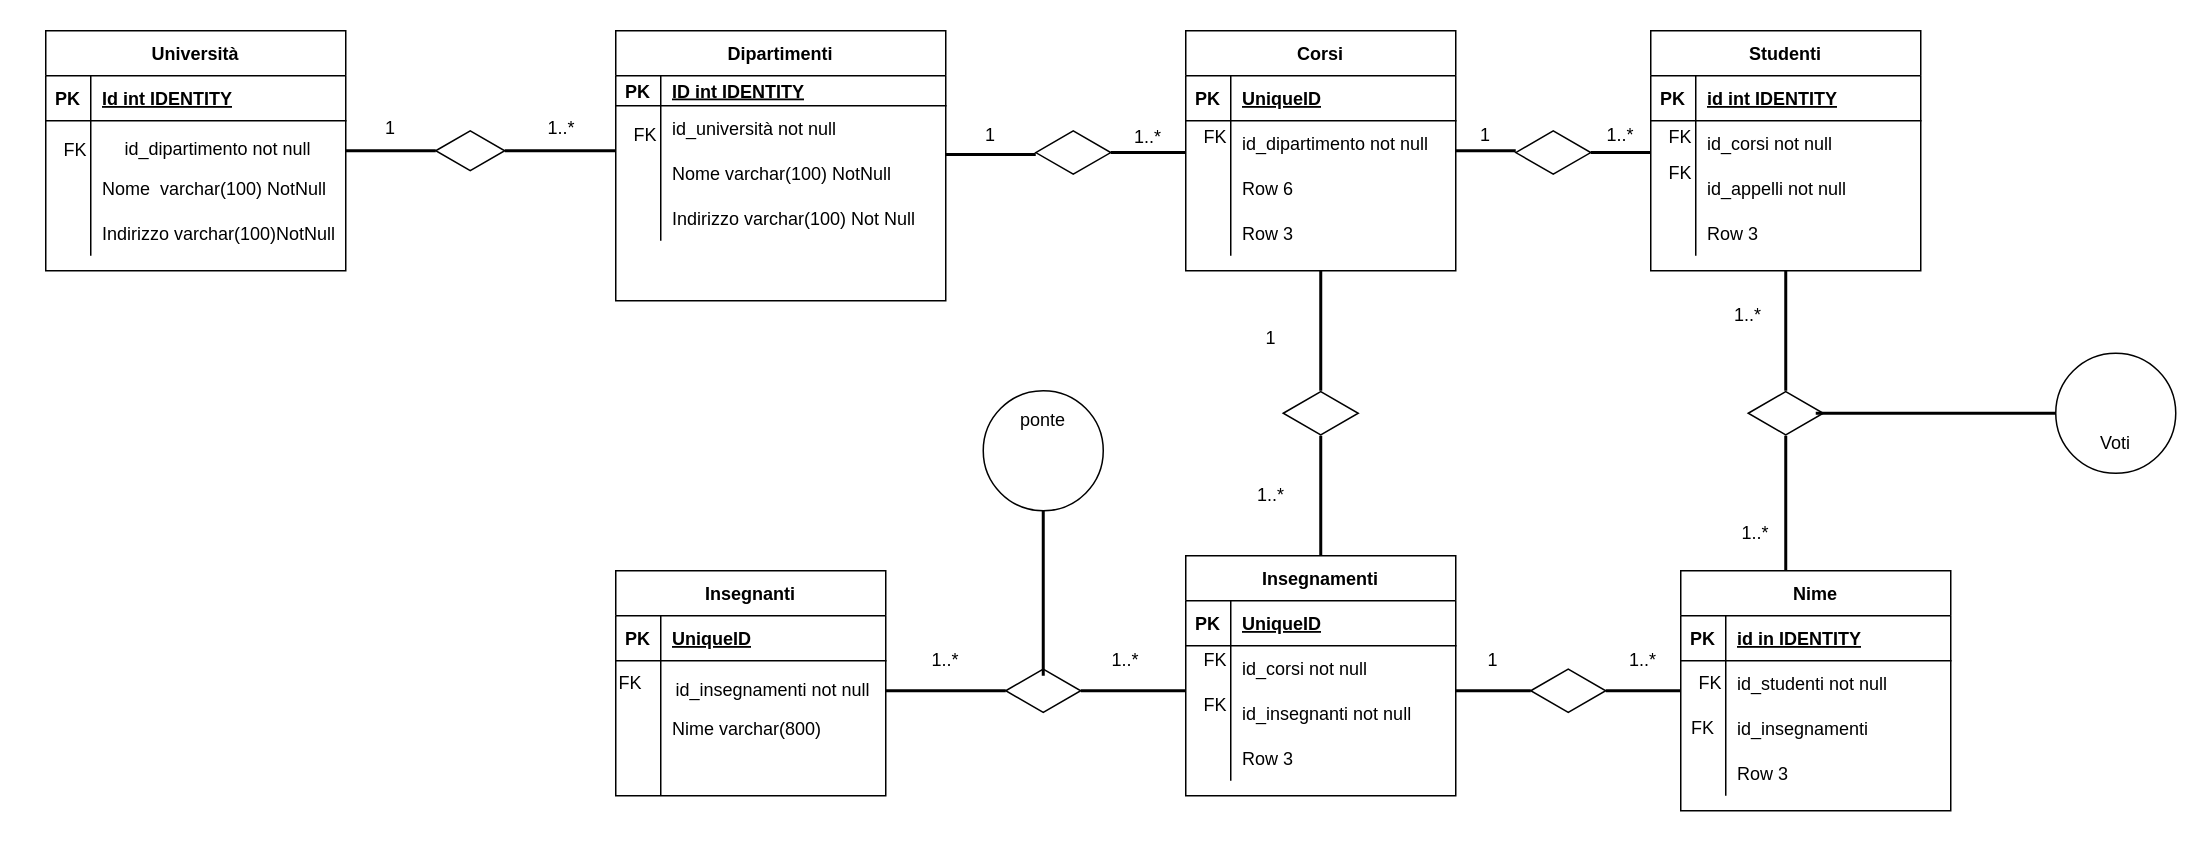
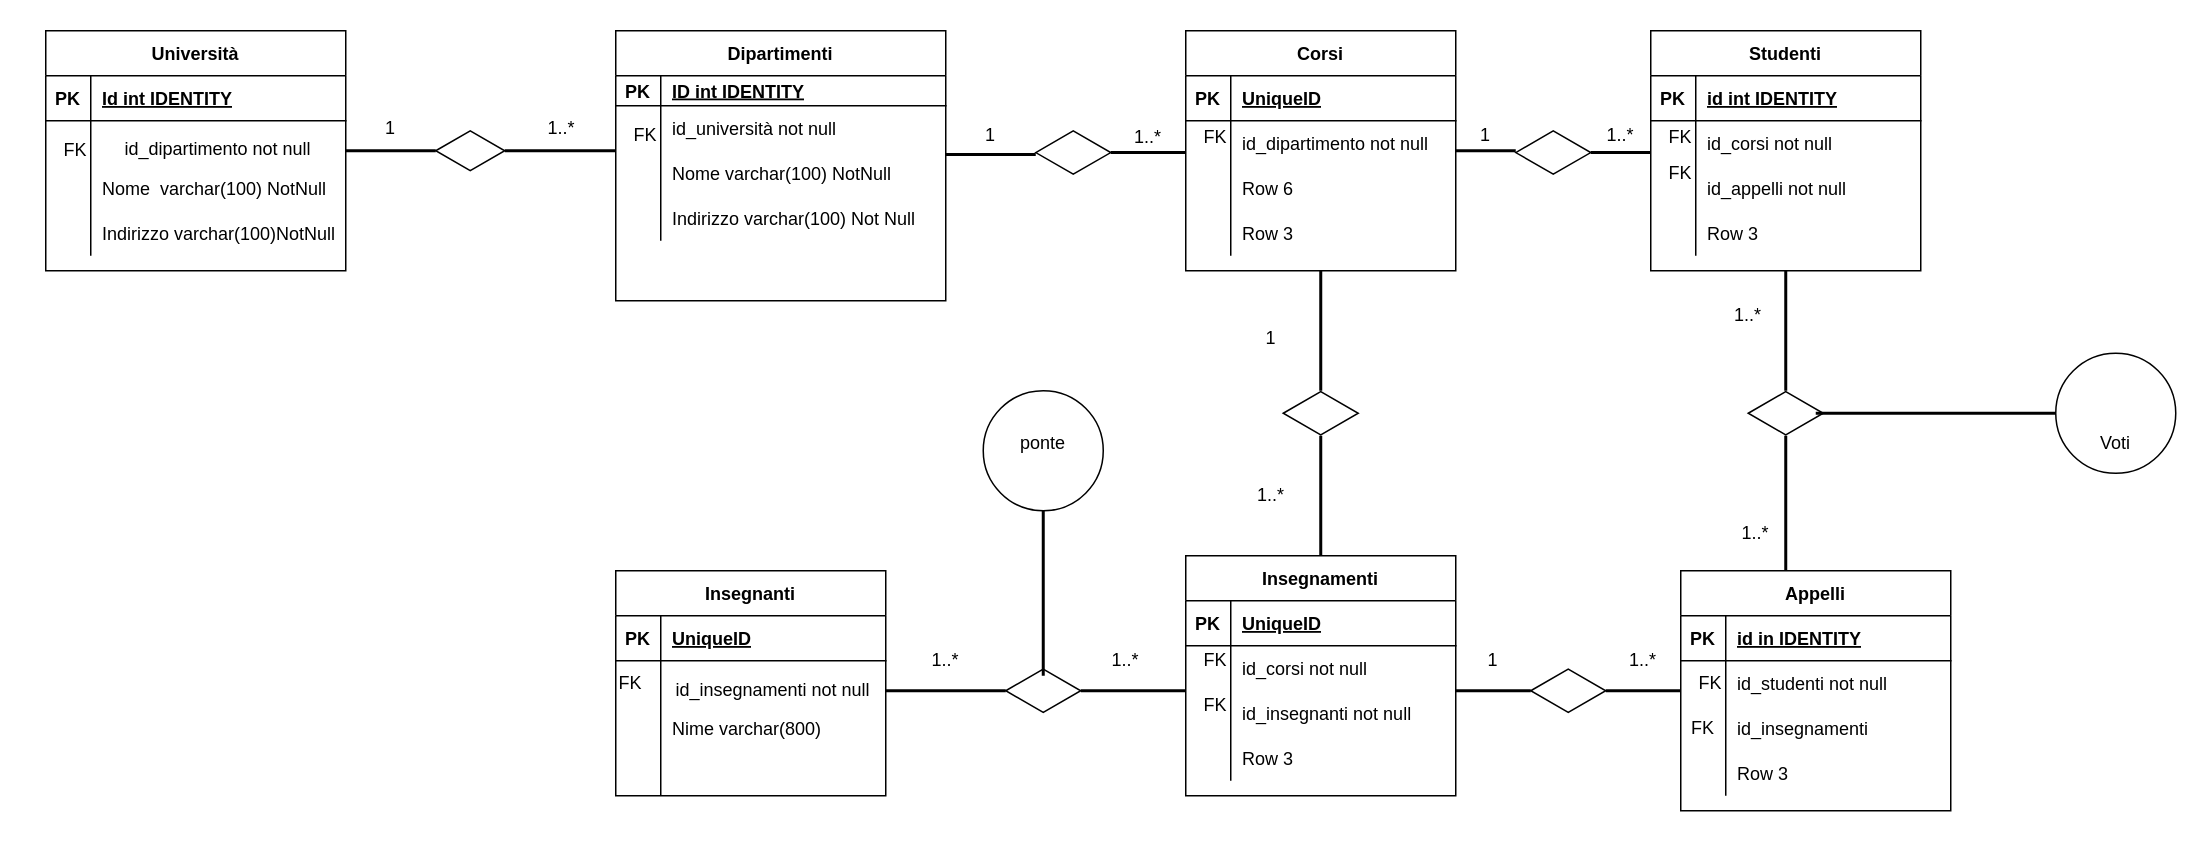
- <mxCell id="145" value="ponte" style="text;html=1;strokeColor=none;fillColor=none;align=center;verticalAlign=middle;whiteSpace=wrap;rounded=0;" vertex="1" parent="1"><mxGeometry x="665" y="265" width="60" height="30" as="geometry" /></mxCell>
+ <mxCell id="145" value="ponte" style="text;html=1;strokeColor=none;fillColor=none;align=center;verticalAlign=middle;whiteSpace=wrap;rounded=0;" vertex="1" parent="1"><mxGeometry x="665" y="280" width="60" height="30" as="geometry" /></mxCell>
- <mxCell id="67" value="Nime" style="shape=table;startSize=30;container=1;collapsible=1;childLayout=tableLayout;fixedRows=1;rowLines=0;fontStyle=1;align=center;resizeLast=1;" vertex="1" parent="1"><mxGeometry x="1120" y="380" width="180" height="160" as="geometry" /></mxCell>
+ <mxCell id="67" value="Appelli" style="shape=table;startSize=30;container=1;collapsible=1;childLayout=tableLayout;fixedRows=1;rowLines=0;fontStyle=1;align=center;resizeLast=1;" vertex="1" parent="1"><mxGeometry x="1120" y="380" width="180" height="160" as="geometry" /></mxCell>
